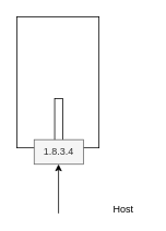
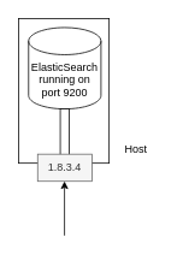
+ <mxCell id="3" value="ElasticSearch running on port 9200" style="shape=cylinder3;whiteSpace=wrap;html=1;boundedLbl=1;backgroundOutline=1;size=15;" parent="1" vertex="1"><mxGeometry x="31" y="30" width="80" height="90" as="geometry" /></mxCell>
- <mxCell id="2" value="Host" style="text;html=1;align=center;verticalAlign=middle;whiteSpace=wrap;rounded=0;" parent="1" vertex="1"><mxGeometry x="120" y="240" width="60" height="30" as="geometry" /></mxCell>
+ <mxCell id="2" value="Host" style="text;html=1;align=center;verticalAlign=middle;whiteSpace=wrap;rounded=0;" parent="1" vertex="1"><mxGeometry x="120" y="150" width="60" height="30" as="geometry" /></mxCell>
